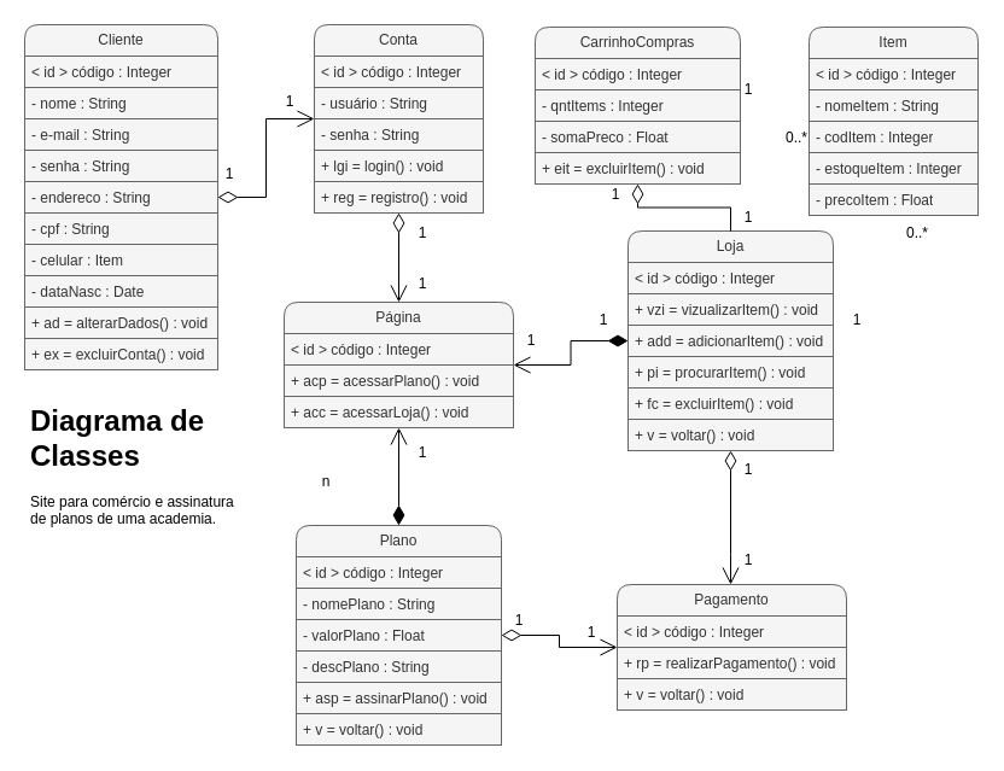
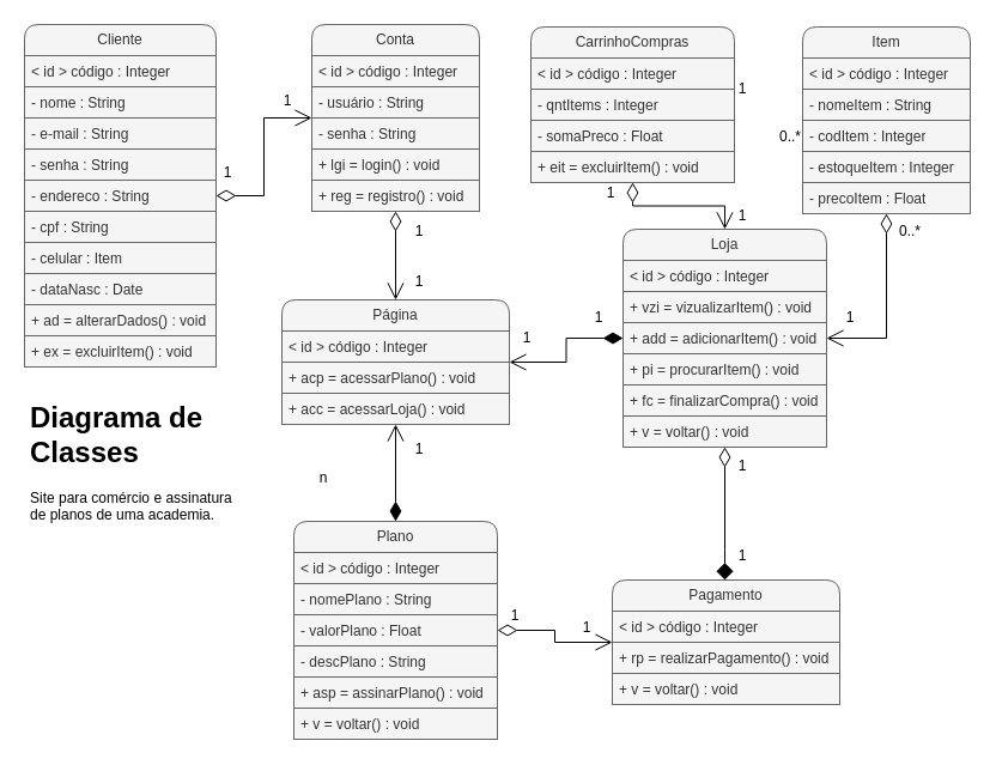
- <mxCell id="65" value="" style="endArrow=none;html=1;endSize=12;startArrow=diamondThin;startSize=14;startFill=0;edgeStyle=orthogonalEdgeStyle;align=left;verticalAlign=bottom;rounded=0;" edge="1" parent="1" source="19" target="45"><mxGeometry x="-1" y="3" relative="1" as="geometry"><mxPoint x="500" y="349" as="sourcePoint" /><mxPoint x="660" y="349" as="targetPoint" /></mxGeometry></mxCell>
+ <mxCell id="65" value="" style="endArrow=open;html=1;endSize=12;startArrow=diamondThin;startSize=14;startFill=0;edgeStyle=orthogonalEdgeStyle;align=left;verticalAlign=bottom;rounded=0;" edge="1" parent="1" source="19" target="45"><mxGeometry x="-1" y="3" relative="1" as="geometry"><mxPoint x="500" y="349" as="sourcePoint" /><mxPoint x="660" y="349" as="targetPoint" /></mxGeometry></mxCell>
+ <mxCell id="52" value="" style="endArrow=open;html=1;endSize=12;startArrow=diamondThin;startSize=14;startFill=0;edgeStyle=orthogonalEdgeStyle;align=left;verticalAlign=bottom;rounded=0;" edge="1" parent="1" source="35" target="45"><mxGeometry x="-1" y="3" relative="1" as="geometry"><mxPoint x="790" y="180" as="sourcePoint" /><mxPoint x="270" y="111" as="targetPoint" /><Array as="points"><mxPoint x="740" y="282" /></Array></mxGeometry></mxCell>
- <mxCell id="12" value="+ ex = excluirConta() : void" style="text;align=left;verticalAlign=top;spacingLeft=4;spacingRight=4;overflow=hidden;rotatable=0;points=[[0,0.5],[1,0.5]];portConstraint=eastwest;whiteSpace=wrap;html=1;fillColor=#f5f5f5;strokeColor=#666666;fontColor=#333333;" parent="2" vertex="1"><mxGeometry y="260" width="160" height="26" as="geometry" /></mxCell>
+ <mxCell id="12" value="+ ex = excluirItem() : void" style="text;align=left;verticalAlign=top;spacingLeft=4;spacingRight=4;overflow=hidden;rotatable=0;points=[[0,0.5],[1,0.5]];portConstraint=eastwest;whiteSpace=wrap;html=1;fillColor=#f5f5f5;strokeColor=#666666;fontColor=#333333;" parent="2" vertex="1"><mxGeometry y="260" width="160" height="26" as="geometry" /></mxCell>
- <mxCell id="50" value="+ fc = excluirItem() : void" style="text;strokeColor=#666666;fillColor=#f5f5f5;align=left;verticalAlign=top;spacingLeft=4;spacingRight=4;overflow=hidden;rotatable=0;points=[[0,0.5],[1,0.5]];portConstraint=eastwest;whiteSpace=wrap;html=1;fontColor=#333333;" parent="45" vertex="1"><mxGeometry y="130" width="170" height="26" as="geometry" /></mxCell>
+ <mxCell id="50" value="+ fc = finalizarCompra() : void" style="text;strokeColor=#666666;fillColor=#f5f5f5;align=left;verticalAlign=top;spacingLeft=4;spacingRight=4;overflow=hidden;rotatable=0;points=[[0,0.5],[1,0.5]];portConstraint=eastwest;whiteSpace=wrap;html=1;fontColor=#333333;" parent="45" vertex="1"><mxGeometry y="130" width="170" height="26" as="geometry" /></mxCell>
- <mxCell id="59" value="" style="endArrow=open;html=1;endSize=12;startArrow=diamondThin;startSize=14;startFill=0;edgeStyle=orthogonalEdgeStyle;align=left;verticalAlign=bottom;rounded=0;" edge="1" parent="1" source="45" target="31"><mxGeometry x="-1" y="3" relative="1" as="geometry"><mxPoint x="380" y="409" as="sourcePoint" /><mxPoint x="540" y="409" as="targetPoint" /><Array as="points"><mxPoint x="605" y="459" /><mxPoint x="605" y="459" /></Array></mxGeometry></mxCell>
+ <mxCell id="59" value="" style="endArrow=diamond;html=1;endSize=12;startArrow=diamondThin;startSize=14;startFill=0;edgeStyle=orthogonalEdgeStyle;align=left;verticalAlign=bottom;rounded=0;" edge="1" parent="1" source="45" target="31"><mxGeometry x="-1" y="3" relative="1" as="geometry"><mxPoint x="380" y="409" as="sourcePoint" /><mxPoint x="540" y="409" as="targetPoint" /><Array as="points"><mxPoint x="605" y="459" /><mxPoint x="605" y="459" /></Array></mxGeometry></mxCell>
